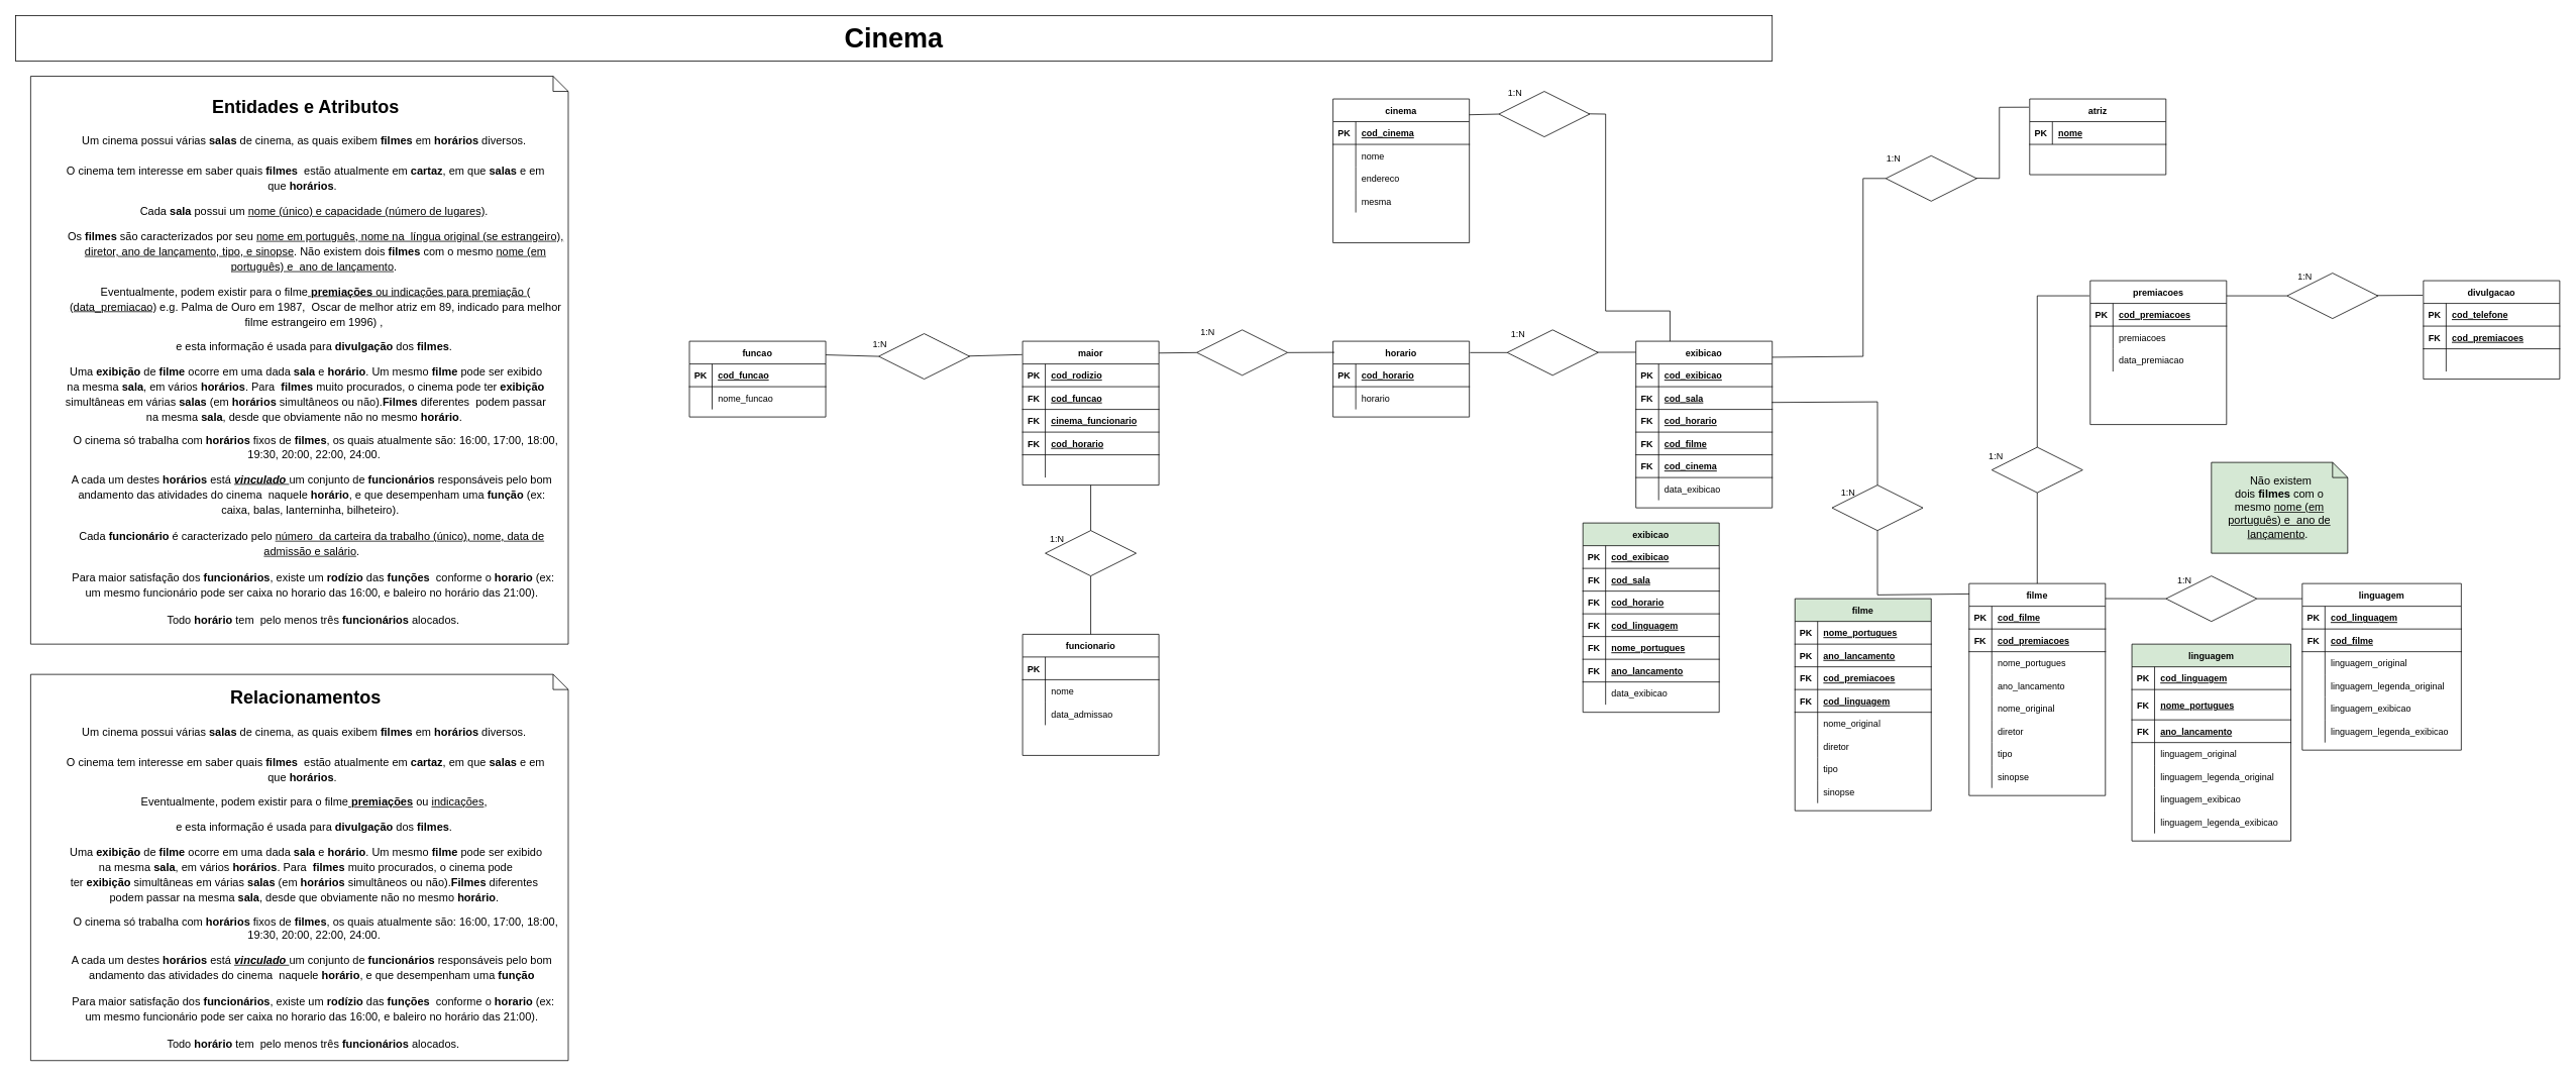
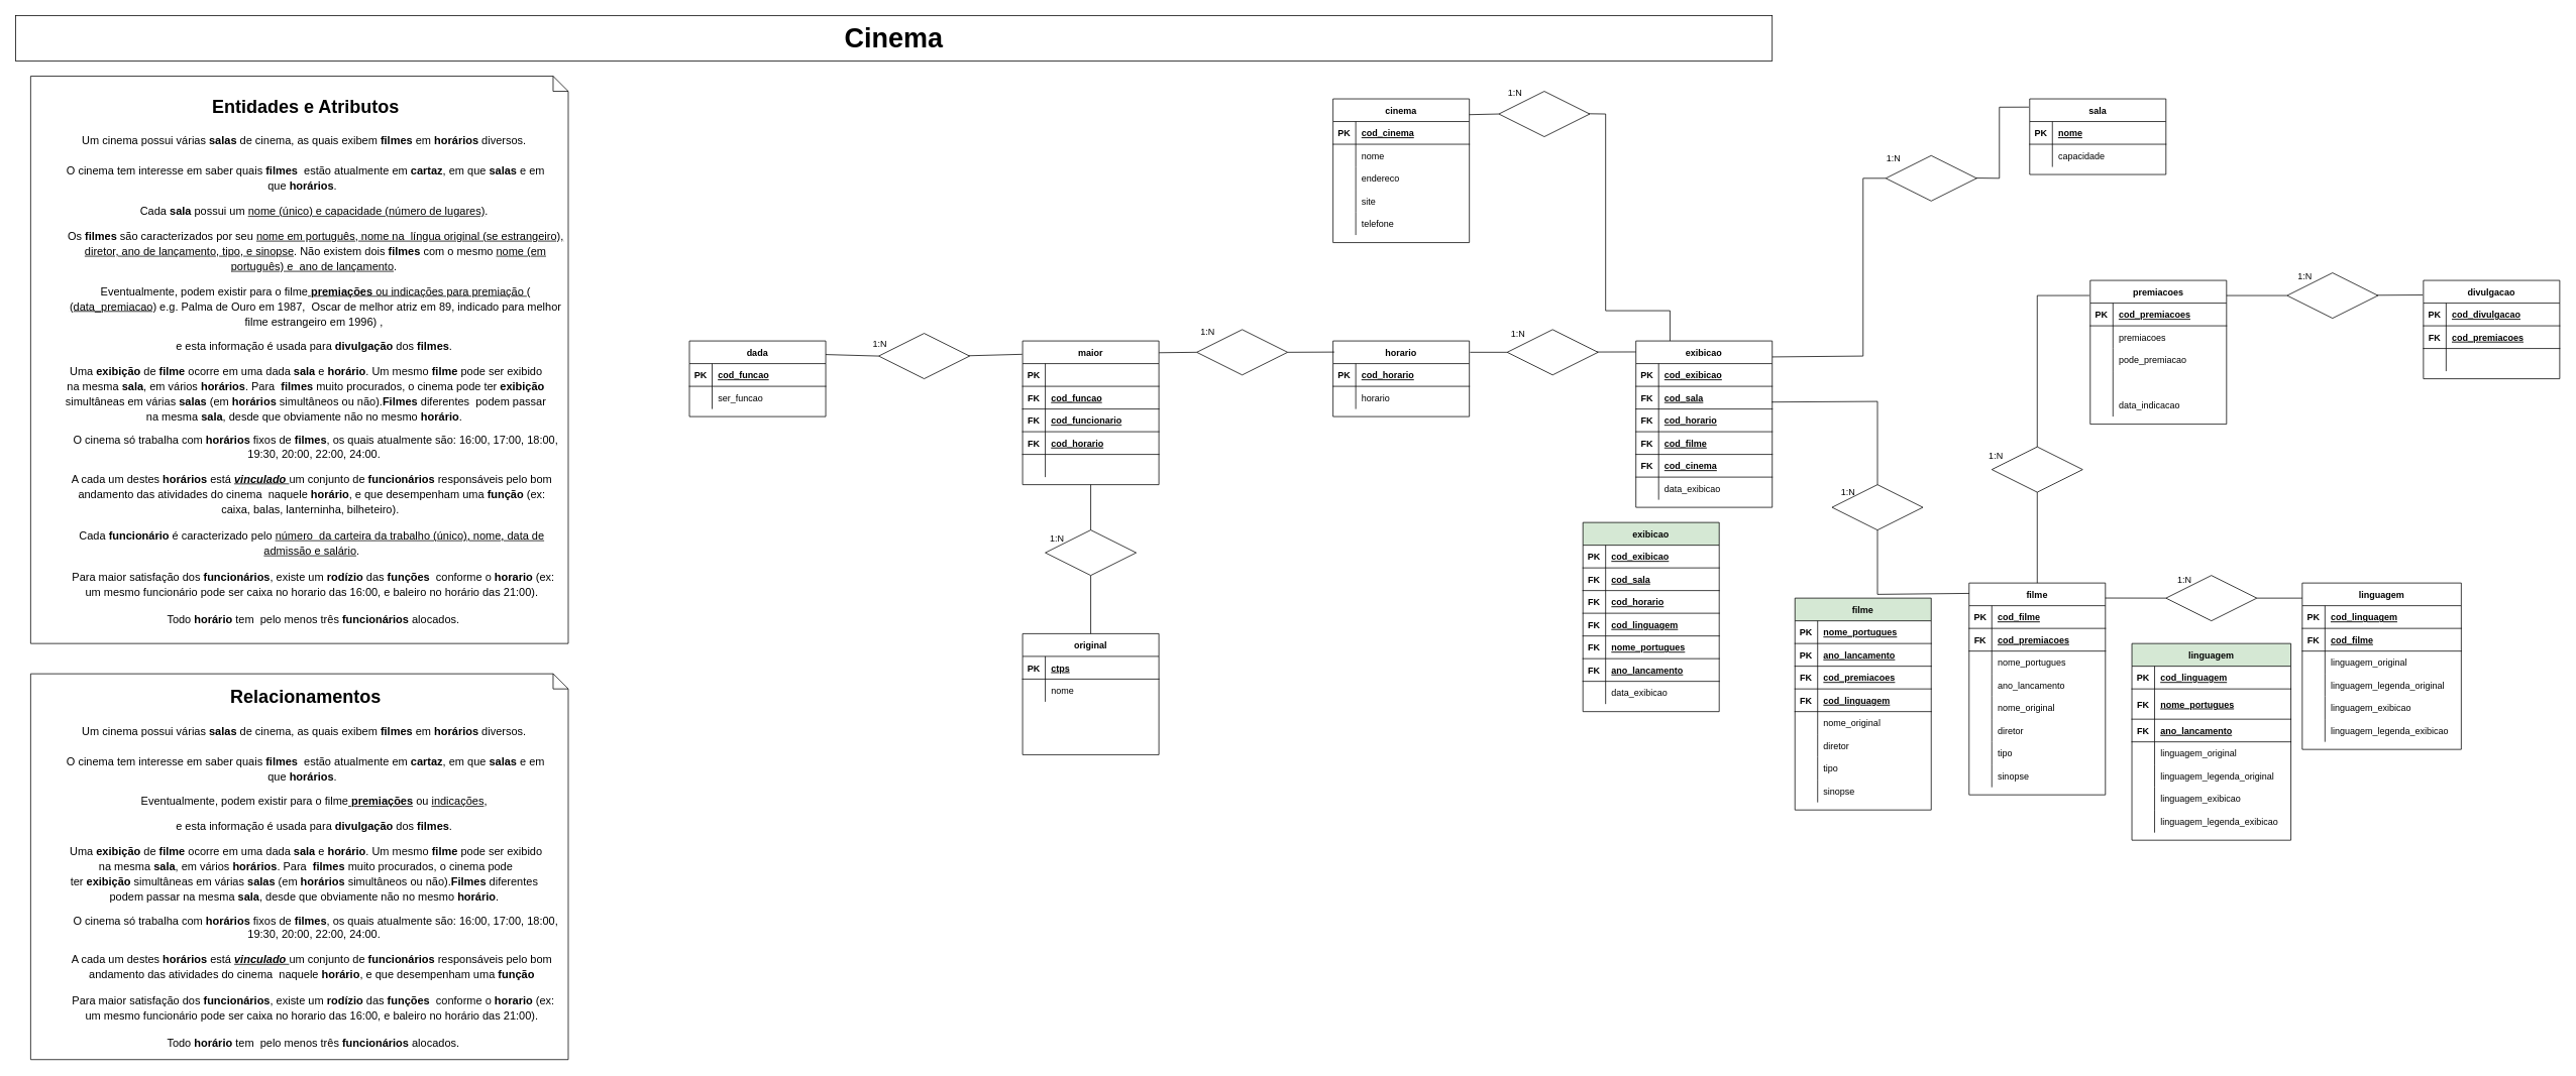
- <mxCell id="54" value="atriz" style="shape=table;startSize=30;container=1;collapsible=1;childLayout=tableLayout;fixedRows=1;rowLines=0;fontStyle=1;align=center;resizeLast=1;" parent="1" vertex="1"><mxGeometry x="2680" y="130" width="180" height="100" as="geometry" /></mxCell>
+ <mxCell id="54" value="sala" style="shape=table;startSize=30;container=1;collapsible=1;childLayout=tableLayout;fixedRows=1;rowLines=0;fontStyle=1;align=center;resizeLast=1;" parent="1" vertex="1"><mxGeometry x="2680" y="130" width="180" height="100" as="geometry" /></mxCell>
+ <mxCell id="60" value="capacidade" style="shape=partialRectangle;connectable=0;fillColor=none;top=0;left=0;bottom=0;right=0;align=left;spacingLeft=6;overflow=hidden;" parent="58" vertex="1"><mxGeometry x="30" width="150" height="30" as="geometry" /></mxCell>
- <mxCell id="258" value="mesma" style="shape=partialRectangle;connectable=0;fillColor=none;top=0;left=0;bottom=0;right=0;align=left;spacingLeft=6;overflow=hidden;" vertex="1" parent="256"><mxGeometry x="30" width="150" height="30" as="geometry" /></mxCell>
+ <mxCell id="258" value="site" style="shape=partialRectangle;connectable=0;fillColor=none;top=0;left=0;bottom=0;right=0;align=left;spacingLeft=6;overflow=hidden;" vertex="1" parent="256"><mxGeometry x="30" width="150" height="30" as="geometry" /></mxCell>
+ <mxCell id="261" value="telefone" style="shape=partialRectangle;connectable=0;fillColor=none;top=0;left=0;bottom=0;right=0;align=left;spacingLeft=6;overflow=hidden;" vertex="1" parent="259"><mxGeometry x="30" width="150" height="30" as="geometry" /></mxCell>
- <mxCell id="93" value="cod_telefone" style="shape=partialRectangle;connectable=0;fillColor=none;top=0;left=0;bottom=0;right=0;align=left;spacingLeft=6;fontStyle=5;overflow=hidden;" parent="91" vertex="1"><mxGeometry x="30" width="150" height="30" as="geometry" /></mxCell>
+ <mxCell id="93" value="cod_divulgacao" style="shape=partialRectangle;connectable=0;fillColor=none;top=0;left=0;bottom=0;right=0;align=left;spacingLeft=6;fontStyle=5;overflow=hidden;" parent="91" vertex="1"><mxGeometry x="30" width="150" height="30" as="geometry" /></mxCell>
- <mxCell id="100" value="funcao" style="shape=table;startSize=30;container=1;collapsible=1;childLayout=tableLayout;fixedRows=1;rowLines=0;fontStyle=1;align=center;resizeLast=1;" parent="1" vertex="1"><mxGeometry x="910" y="450" width="180" height="100" as="geometry" /></mxCell>
+ <mxCell id="100" value="dada" style="shape=table;startSize=30;container=1;collapsible=1;childLayout=tableLayout;fixedRows=1;rowLines=0;fontStyle=1;align=center;resizeLast=1;" parent="1" vertex="1"><mxGeometry x="910" y="450" width="180" height="100" as="geometry" /></mxCell>
- <mxCell id="84" value="data_premiacao" style="shape=partialRectangle;connectable=0;fillColor=none;top=0;left=0;bottom=0;right=0;align=left;spacingLeft=6;overflow=hidden;" parent="82" vertex="1"><mxGeometry x="30" width="150" height="30" as="geometry" /></mxCell>
+ <mxCell id="84" value="pode_premiacao" style="shape=partialRectangle;connectable=0;fillColor=none;top=0;left=0;bottom=0;right=0;align=left;spacingLeft=6;overflow=hidden;" parent="82" vertex="1"><mxGeometry x="30" width="150" height="30" as="geometry" /></mxCell>
- <mxCell id="110" value="cod_rodizio" style="shape=partialRectangle;connectable=0;fillColor=none;top=0;left=0;bottom=0;right=0;align=left;spacingLeft=6;fontStyle=5;overflow=hidden;" parent="108" vertex="1"><mxGeometry x="30" width="150" height="30" as="geometry" /></mxCell>
- <mxCell id="106" value="nome_funcao" style="shape=partialRectangle;connectable=0;fillColor=none;top=0;left=0;bottom=0;right=0;align=left;spacingLeft=6;overflow=hidden;" parent="104" vertex="1"><mxGeometry x="30" width="150" height="30" as="geometry" /></mxCell>
+ <mxCell id="106" value="ser_funcao" style="shape=partialRectangle;connectable=0;fillColor=none;top=0;left=0;bottom=0;right=0;align=left;spacingLeft=6;overflow=hidden;" parent="104" vertex="1"><mxGeometry x="30" width="150" height="30" as="geometry" /></mxCell>
+ <mxCell id="89" value="data_indicacao" style="shape=partialRectangle;connectable=0;fillColor=none;top=0;left=0;bottom=0;right=0;align=left;spacingLeft=6;overflow=hidden;" parent="87" vertex="1"><mxGeometry x="30" width="150" height="30" as="geometry" /></mxCell>
- <mxCell id="116" value="cinema_funcionario" style="shape=partialRectangle;connectable=0;fillColor=none;top=0;left=0;bottom=0;right=0;align=left;spacingLeft=6;fontStyle=5;overflow=hidden;" parent="114" vertex="1"><mxGeometry x="30" width="150" height="30" as="geometry" /></mxCell>
+ <mxCell id="116" value="cod_funcionario" style="shape=partialRectangle;connectable=0;fillColor=none;top=0;left=0;bottom=0;right=0;align=left;spacingLeft=6;fontStyle=5;overflow=hidden;" parent="114" vertex="1"><mxGeometry x="30" width="150" height="30" as="geometry" /></mxCell>
- <mxCell id="245" value="&lt;span style=&quot;background-color: transparent ; text-indent: 0.367px ; font-size: 11pt ; font-family: &amp;#34;antic&amp;#34; , sans-serif ; vertical-align: baseline&quot;&gt;&amp;nbsp;&lt;/span&gt;&lt;span style=&quot;background-color: transparent ; font-family: &amp;#34;antic&amp;#34; , sans-serif ; font-size: 11pt ; text-indent: 0.275pt&quot;&gt;Não existem dois&amp;nbsp;&lt;/span&gt;&lt;b style=&quot;background-color: transparent ; font-family: &amp;#34;antic&amp;#34; , sans-serif ; font-size: 11pt ; text-indent: 0.275pt&quot;&gt;filmes&amp;nbsp;&lt;/b&gt;&lt;span style=&quot;background-color: transparent ; font-family: &amp;#34;antic&amp;#34; , sans-serif ; font-size: 11pt ; text-indent: 0.275pt&quot;&gt;com o mesmo&amp;nbsp;&lt;/span&gt;&lt;u style=&quot;background-color: transparent ; font-family: &amp;#34;antic&amp;#34; , sans-serif ; font-size: 11pt ; text-indent: 0.275pt&quot;&gt;nome (em português) e&amp;nbsp; ano de lançamento&lt;/u&gt;&lt;span style=&quot;background-color: transparent ; font-family: &amp;#34;antic&amp;#34; , sans-serif ; font-size: 11pt ; text-indent: 0.275pt&quot;&gt;.&amp;nbsp;&lt;/span&gt;" style="shape=note;size=20;whiteSpace=wrap;html=1;fillColor=#D5E8D4;" parent="1" vertex="1"><mxGeometry x="2920" y="610" width="180" height="120" as="geometry" /></mxCell>
- <mxCell id="62" value="funcionario" style="shape=table;startSize=30;container=1;collapsible=1;childLayout=tableLayout;fixedRows=1;rowLines=0;fontStyle=1;align=center;resizeLast=1;" parent="1" vertex="1"><mxGeometry x="1350" y="837" width="180" height="160" as="geometry" /></mxCell>
+ <mxCell id="62" value="original" style="shape=table;startSize=30;container=1;collapsible=1;childLayout=tableLayout;fixedRows=1;rowLines=0;fontStyle=1;align=center;resizeLast=1;" parent="1" vertex="1"><mxGeometry x="1350" y="837" width="180" height="160" as="geometry" /></mxCell>
+ <mxCell id="65" value="ctps" style="shape=partialRectangle;connectable=0;fillColor=none;top=0;left=0;bottom=0;right=0;align=left;spacingLeft=6;fontStyle=5;overflow=hidden;" parent="63" vertex="1"><mxGeometry x="30" width="150" height="30" as="geometry" /></mxCell>
- <mxCell id="71" value="data_admissao" style="shape=partialRectangle;connectable=0;fillColor=none;top=0;left=0;bottom=0;right=0;align=left;spacingLeft=6;overflow=hidden;" parent="69" vertex="1"><mxGeometry x="30" width="150" height="30" as="geometry" /></mxCell>
